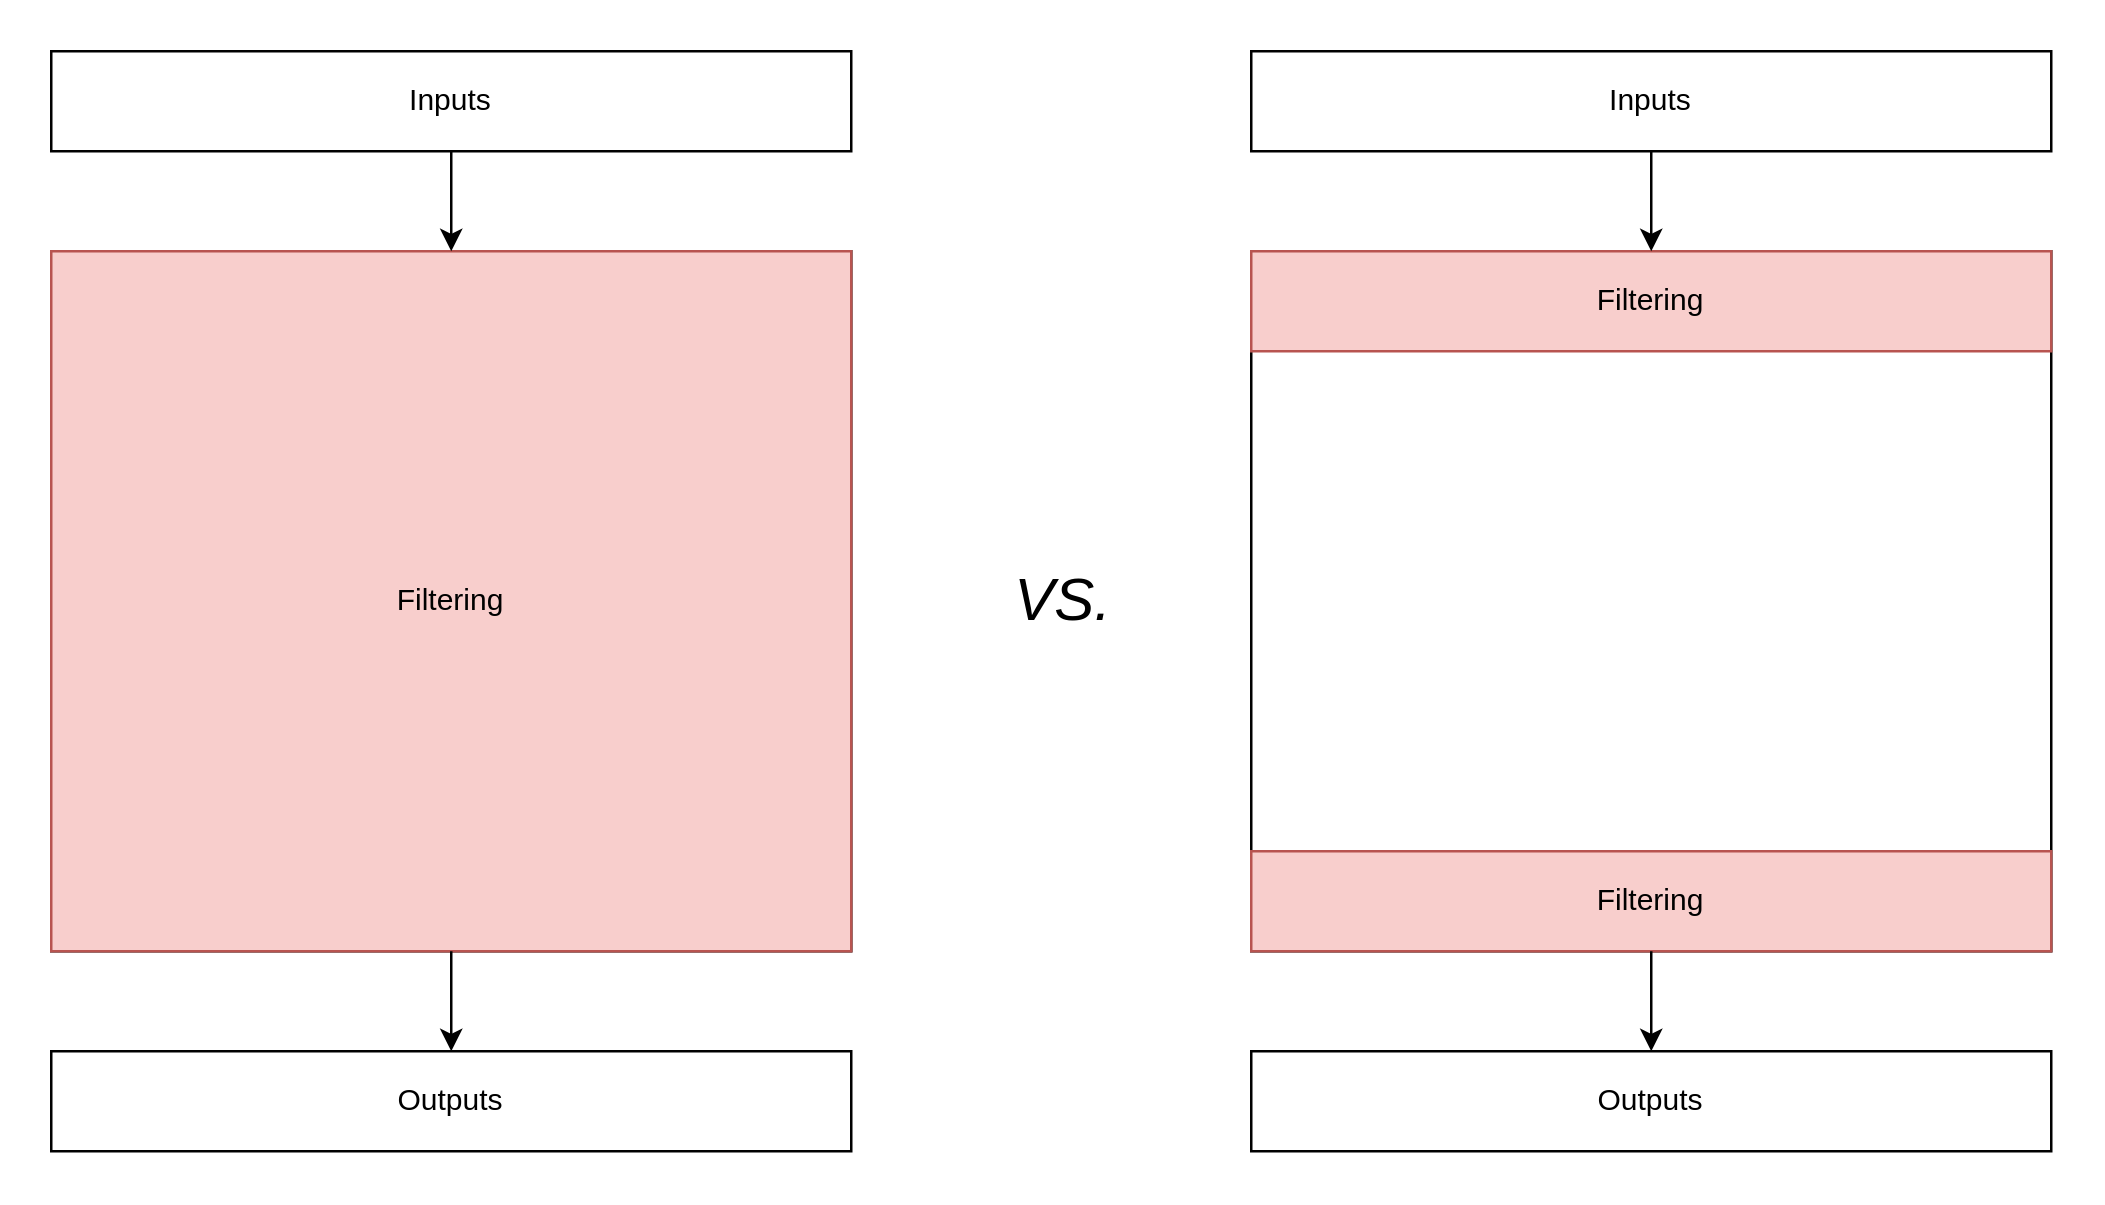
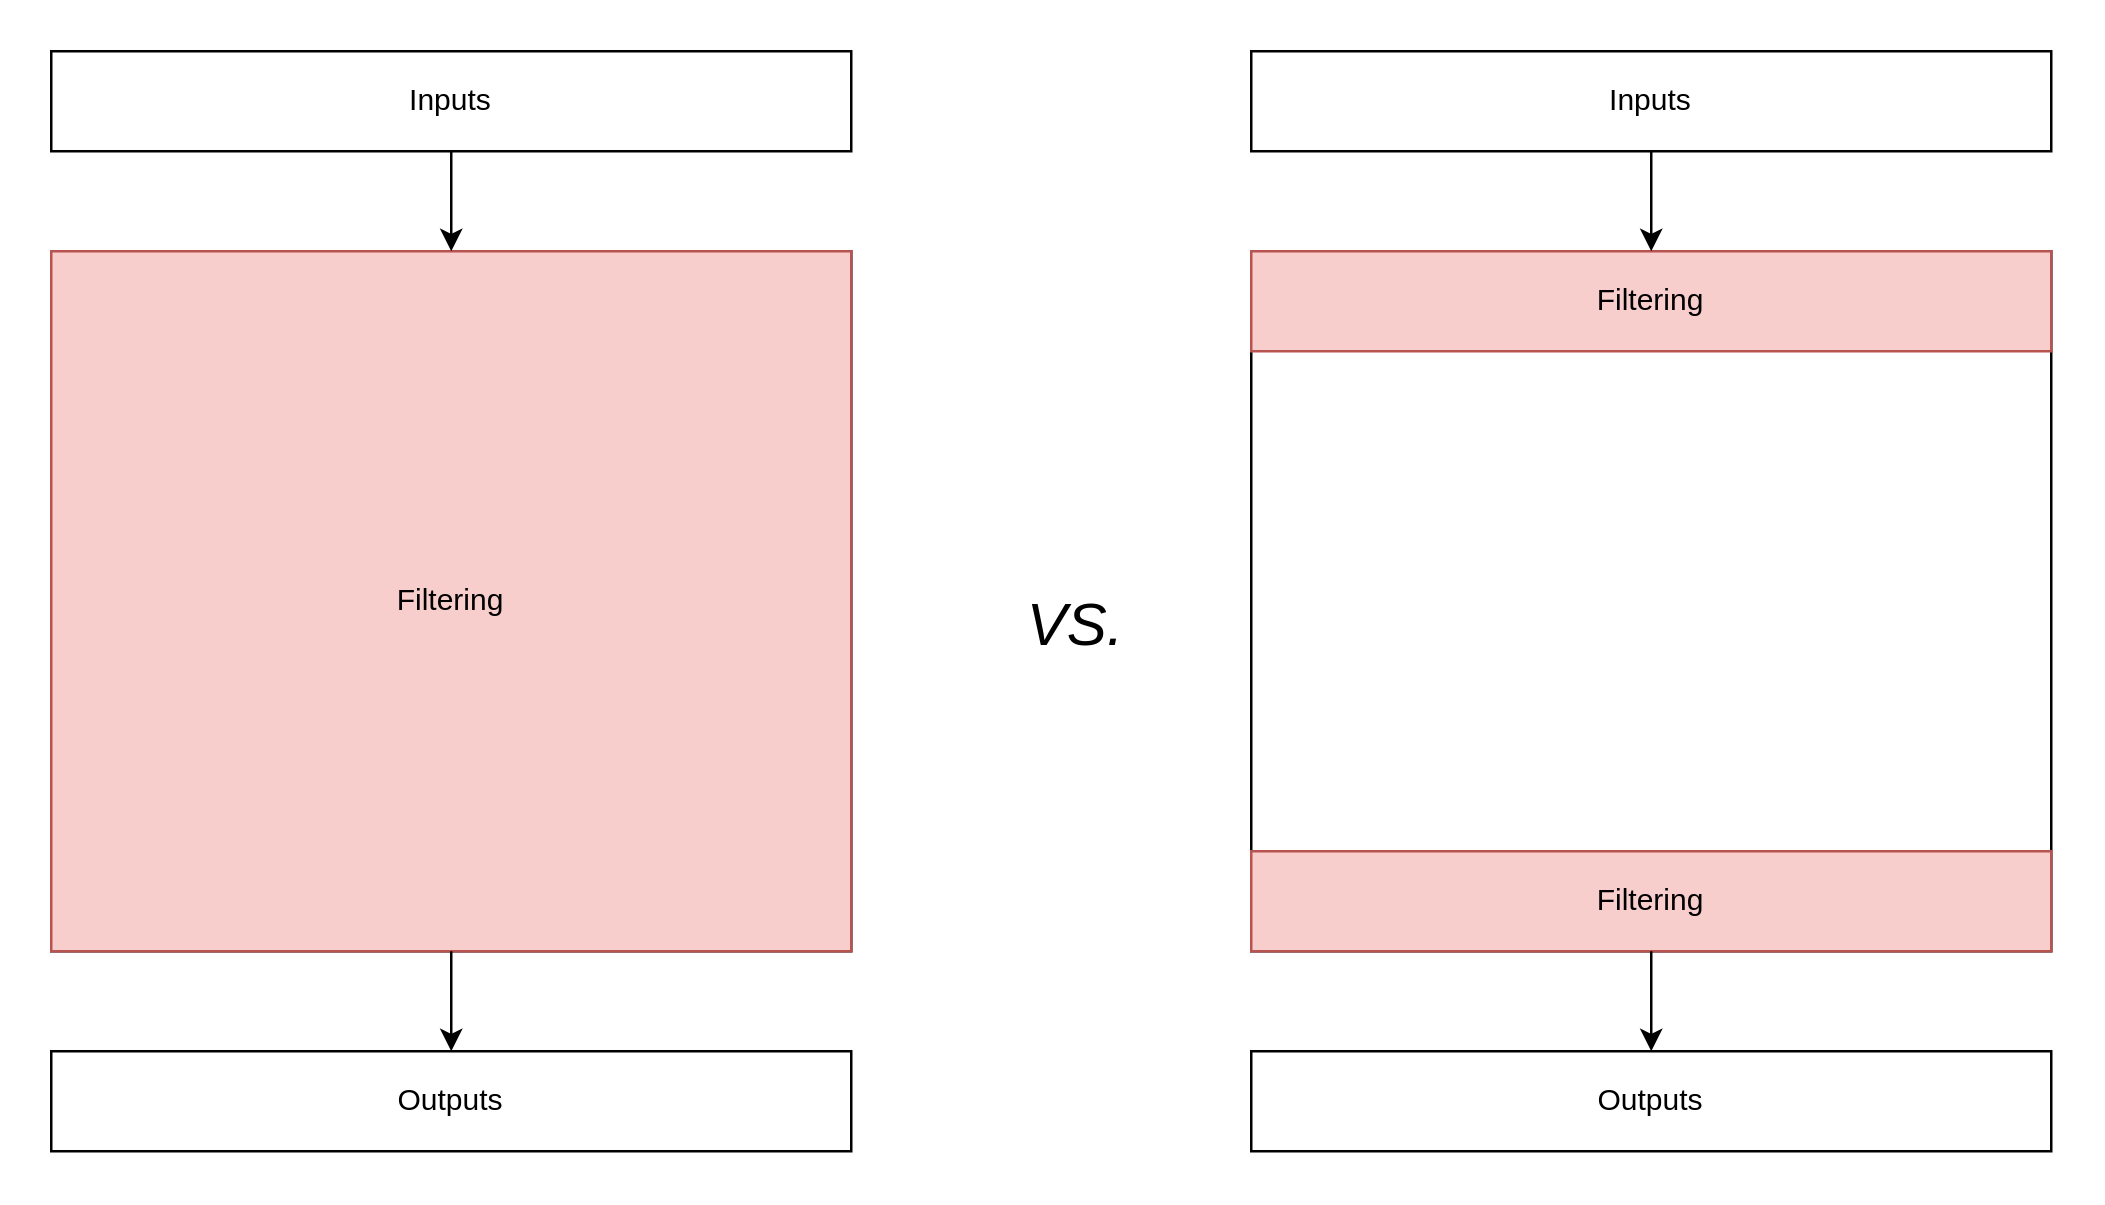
- <mxCell id="22" value="&lt;i&gt;&lt;font style=&quot;font-size: 24px&quot;&gt;VS.&lt;/font&gt;&lt;/i&gt;" style="text;html=1;strokeColor=none;fillColor=none;align=center;verticalAlign=middle;whiteSpace=wrap;rounded=0;" vertex="1" parent="1"><mxGeometry x="405" y="230" width="40" height="20" as="geometry" /></mxCell>
+ <mxCell id="22" value="&lt;i&gt;&lt;font style=&quot;font-size: 24px&quot;&gt;VS.&lt;/font&gt;&lt;/i&gt;" style="text;html=1;strokeColor=none;fillColor=none;align=center;verticalAlign=middle;whiteSpace=wrap;rounded=0;" vertex="1" parent="1"><mxGeometry x="410" y="240" width="40" height="20" as="geometry" /></mxCell>
